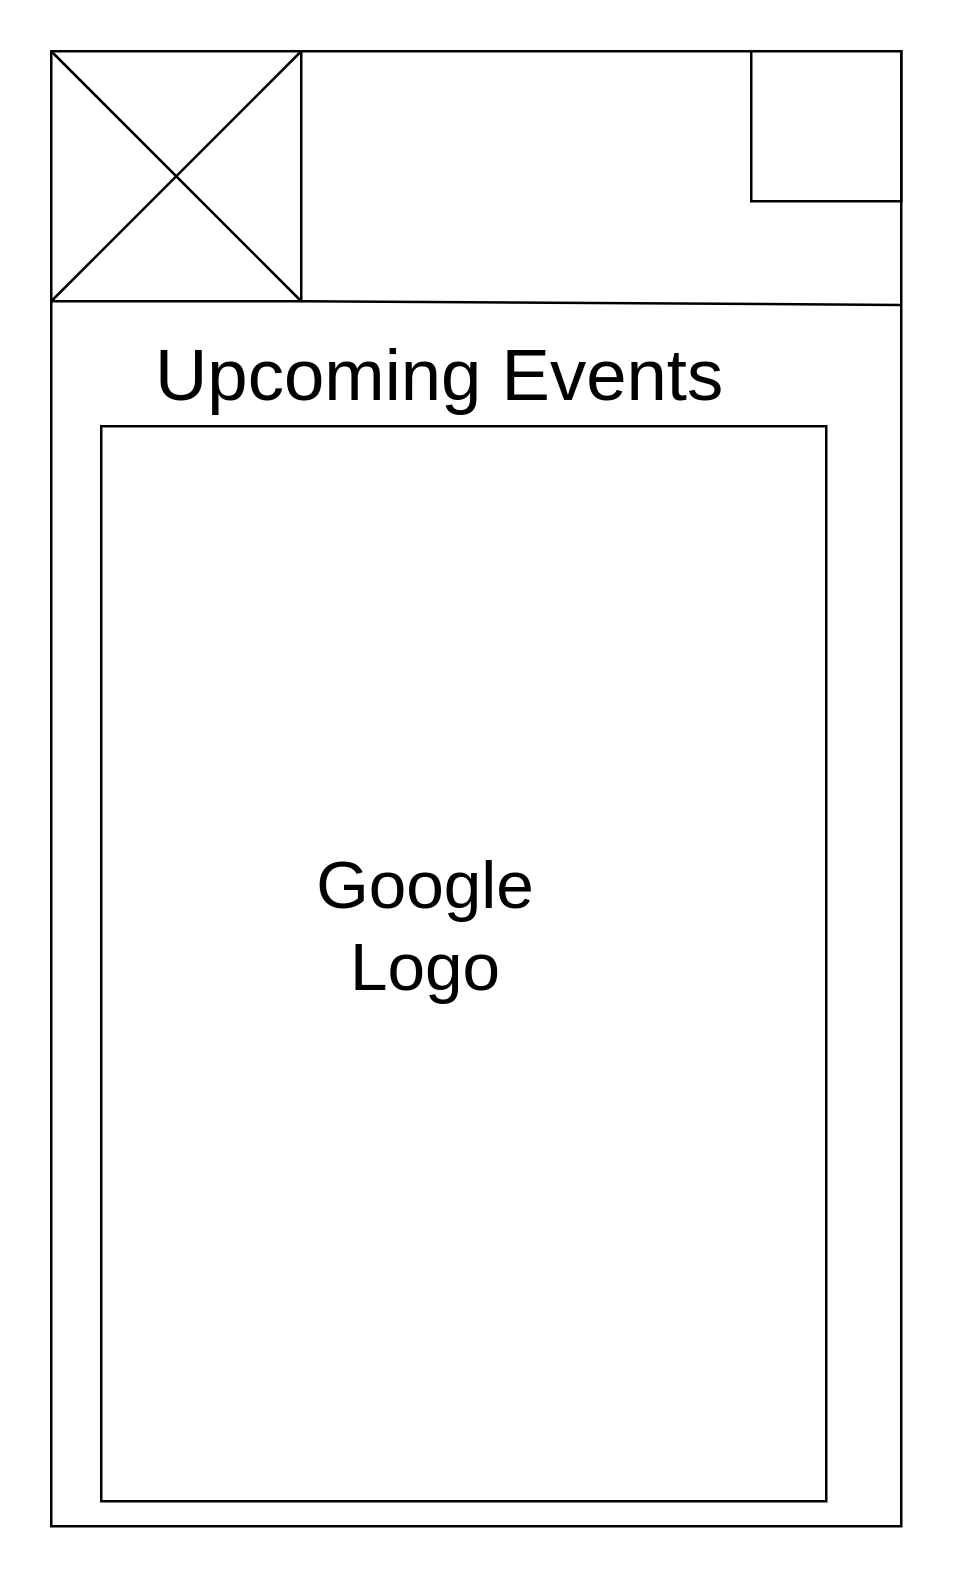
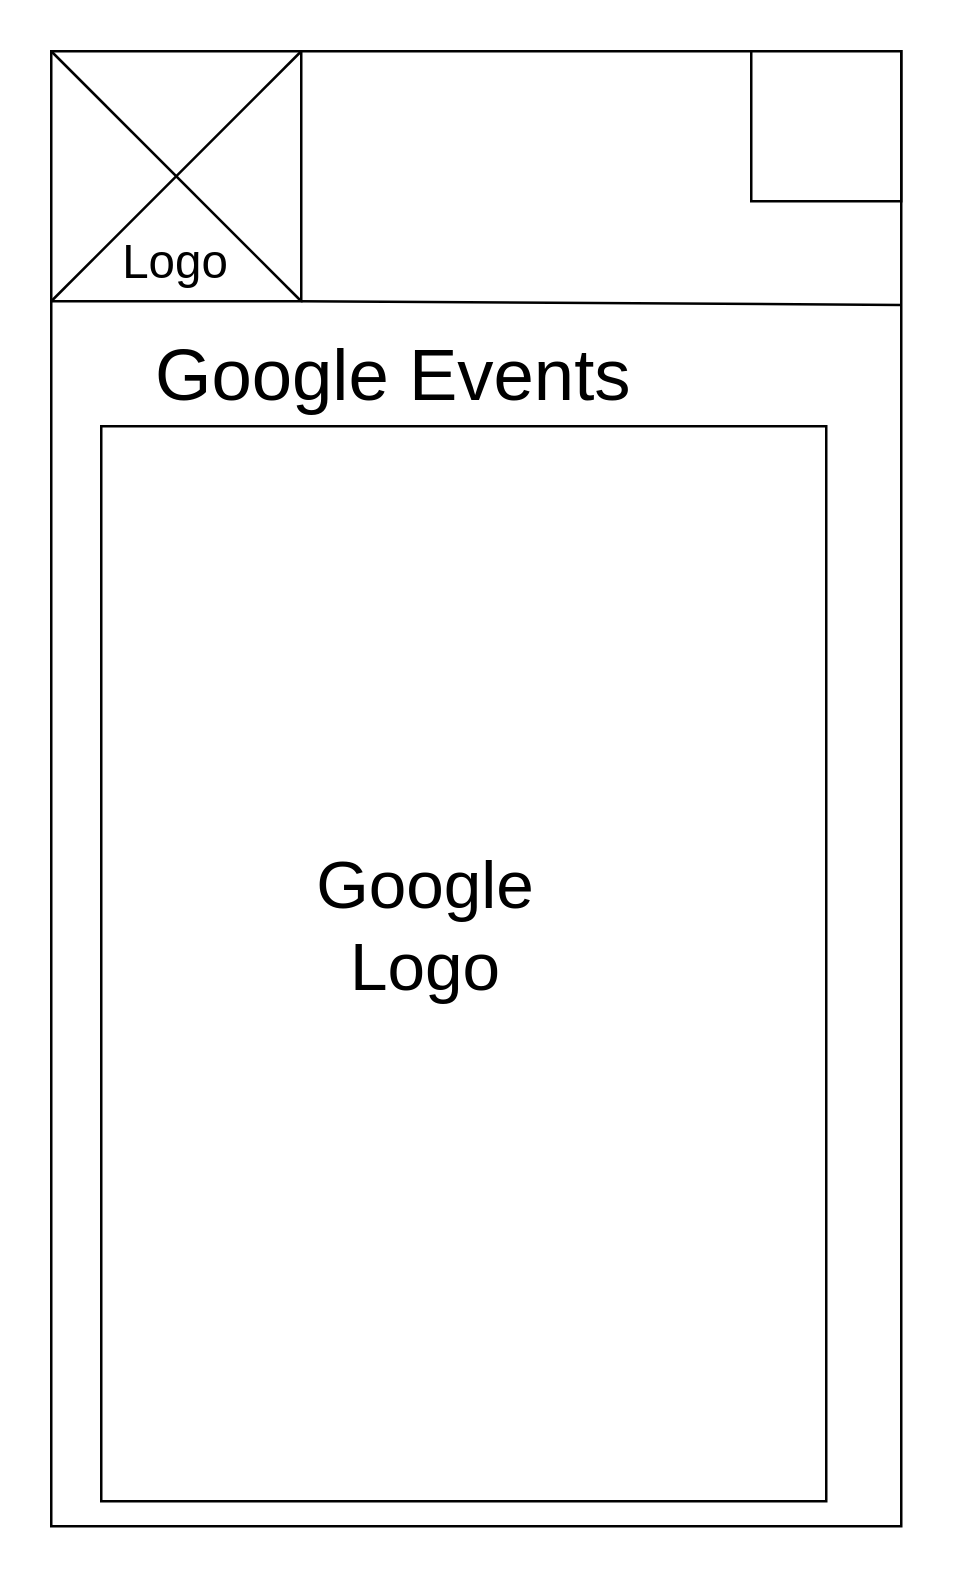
+ <mxCell id="7" value="&lt;font style=&quot;font-size: 19px&quot;&gt;Logo&lt;/font&gt;" style="text;html=1;strokeColor=none;fillColor=none;align=center;verticalAlign=middle;whiteSpace=wrap;rounded=0;" parent="1" vertex="1"><mxGeometry x="45" y="90" width="50" height="30" as="geometry" /></mxCell>
- <mxCell id="9" value="&lt;font style=&quot;font-size: 29px&quot;&gt;Upcoming&amp;nbsp;Events&lt;/font&gt;" style="text;html=1;strokeColor=none;fillColor=none;align=left;verticalAlign=middle;whiteSpace=wrap;rounded=0;" vertex="1" parent="1"><mxGeometry x="60" y="120" width="280" height="60" as="geometry" /></mxCell>
+ <mxCell id="9" value="&lt;font style=&quot;font-size: 29px&quot;&gt;Google&amp;nbsp;Events&lt;/font&gt;" style="text;html=1;strokeColor=none;fillColor=none;align=left;verticalAlign=middle;whiteSpace=wrap;rounded=0;" vertex="1" parent="1"><mxGeometry x="60" y="120" width="280" height="60" as="geometry" /></mxCell>
